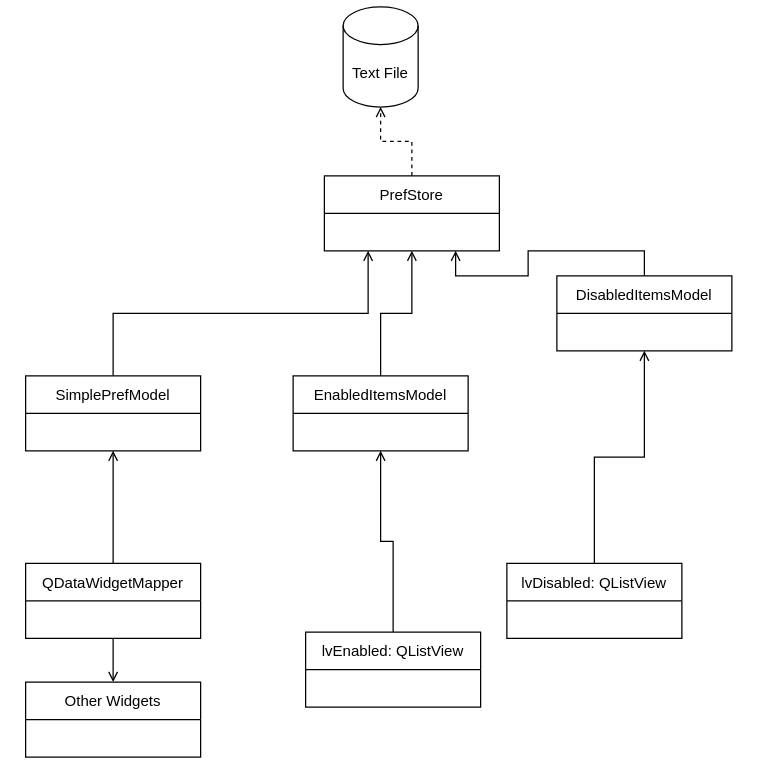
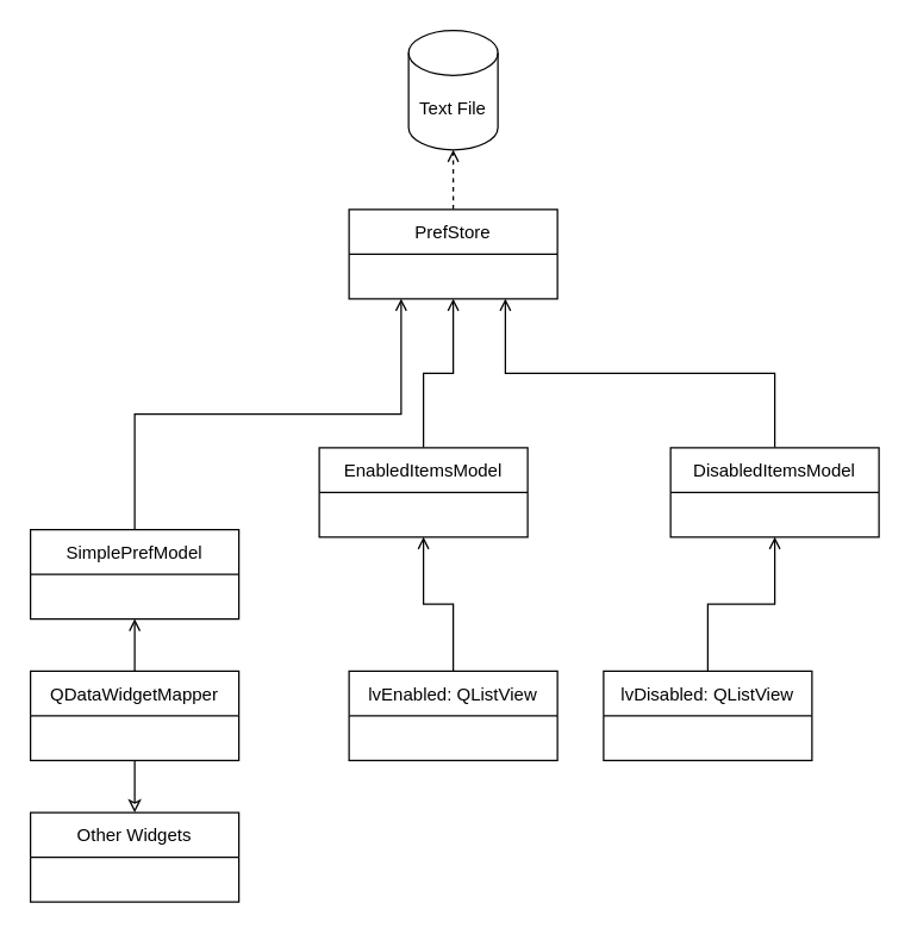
- <mxCell id="18" value="Text File" style="shape=cylinder3;whiteSpace=wrap;html=1;boundedLbl=1;backgroundOutline=1;size=15;" vertex="1" parent="1"><mxGeometry x="274" y="5" width="60" height="80" as="geometry" /></mxCell>
+ <mxCell id="18" value="Text File" style="shape=cylinder3;whiteSpace=wrap;html=1;boundedLbl=1;backgroundOutline=1;size=15;" vertex="1" parent="1"><mxGeometry x="274" y="20" width="60" height="80" as="geometry" /></mxCell>
- <mxCell id="3" value="PrefStore" style="swimlane;fontStyle=0;childLayout=stackLayout;horizontal=1;startSize=30;horizontalStack=0;resizeParent=1;resizeParentMax=0;resizeLast=0;collapsible=1;marginBottom=0;" vertex="1" parent="1"><mxGeometry x="259" y="140" width="140" height="60" as="geometry" /></mxCell>
+ <mxCell id="3" value="PrefStore" style="swimlane;fontStyle=0;childLayout=stackLayout;horizontal=1;startSize=30;horizontalStack=0;resizeParent=1;resizeParentMax=0;resizeLast=0;collapsible=1;marginBottom=0;" vertex="1" parent="1"><mxGeometry x="234" y="140" width="140" height="60" as="geometry" /></mxCell>
- <mxCell id="9" value="DisabledItemsModel" style="swimlane;fontStyle=0;childLayout=stackLayout;horizontal=1;startSize=30;horizontalStack=0;resizeParent=1;resizeParentMax=0;resizeLast=0;collapsible=1;marginBottom=0;" vertex="1" parent="1"><mxGeometry x="445" y="220" width="140" height="60" as="geometry" /></mxCell>
+ <mxCell id="9" value="DisabledItemsModel" style="swimlane;fontStyle=0;childLayout=stackLayout;horizontal=1;startSize=30;horizontalStack=0;resizeParent=1;resizeParentMax=0;resizeLast=0;collapsible=1;marginBottom=0;" vertex="1" parent="1"><mxGeometry x="450" y="300" width="140" height="60" as="geometry" /></mxCell>
- <mxCell id="5" value="SimplePrefModel" style="swimlane;fontStyle=0;childLayout=stackLayout;horizontal=1;startSize=30;horizontalStack=0;resizeParent=1;resizeParentMax=0;resizeLast=0;collapsible=1;marginBottom=0;" vertex="1" parent="1"><mxGeometry x="20" y="300" width="140" height="60" as="geometry" /></mxCell>
+ <mxCell id="5" value="SimplePrefModel" style="swimlane;fontStyle=0;childLayout=stackLayout;horizontal=1;startSize=30;horizontalStack=0;resizeParent=1;resizeParentMax=0;resizeLast=0;collapsible=1;marginBottom=0;" vertex="1" parent="1"><mxGeometry x="20" y="355" width="140" height="60" as="geometry" /></mxCell>
- <mxCell id="7" value="EnabledItemsModel" style="swimlane;fontStyle=0;childLayout=stackLayout;horizontal=1;startSize=30;horizontalStack=0;resizeParent=1;resizeParentMax=0;resizeLast=0;collapsible=1;marginBottom=0;" vertex="1" parent="1"><mxGeometry x="234" y="300" width="140" height="60" as="geometry" /></mxCell>
+ <mxCell id="7" value="EnabledItemsModel" style="swimlane;fontStyle=0;childLayout=stackLayout;horizontal=1;startSize=30;horizontalStack=0;resizeParent=1;resizeParentMax=0;resizeLast=0;collapsible=1;marginBottom=0;" vertex="1" parent="1"><mxGeometry x="214" y="300" width="140" height="60" as="geometry" /></mxCell>
- <mxCell id="15" value="lvEnabled: QListView" style="swimlane;fontStyle=0;childLayout=stackLayout;horizontal=1;startSize=30;horizontalStack=0;resizeParent=1;resizeParentMax=0;resizeLast=0;collapsible=1;marginBottom=0;" vertex="1" parent="1"><mxGeometry x="244" y="505" width="140" height="60" as="geometry" /></mxCell>
+ <mxCell id="15" value="lvEnabled: QListView" style="swimlane;fontStyle=0;childLayout=stackLayout;horizontal=1;startSize=30;horizontalStack=0;resizeParent=1;resizeParentMax=0;resizeLast=0;collapsible=1;marginBottom=0;" vertex="1" parent="1"><mxGeometry x="234" y="450" width="140" height="60" as="geometry" /></mxCell>
- <mxCell id="12" style="edgeStyle=orthogonalEdgeStyle;rounded=0;orthogonalLoop=1;jettySize=auto;html=1;exitX=0.5;exitY=1;exitDx=0;exitDy=0;entryX=0.5;entryY=0;entryDx=0;entryDy=0;endArrow=open;endFill=0;" edge="1" parent="1" source="13" target="10"><mxGeometry relative="1" as="geometry" /></mxCell>
+ <mxCell id="12" style="edgeStyle=orthogonalEdgeStyle;rounded=0;orthogonalLoop=1;jettySize=auto;html=1;exitX=0.5;exitY=1;exitDx=0;exitDy=0;entryX=0.5;entryY=0;entryDx=0;entryDy=0;endArrow=classic;endFill=0;" edge="1" parent="1" source="13" target="10"><mxGeometry relative="1" as="geometry" /></mxCell>
